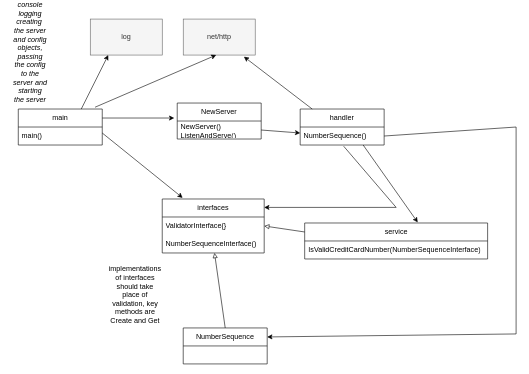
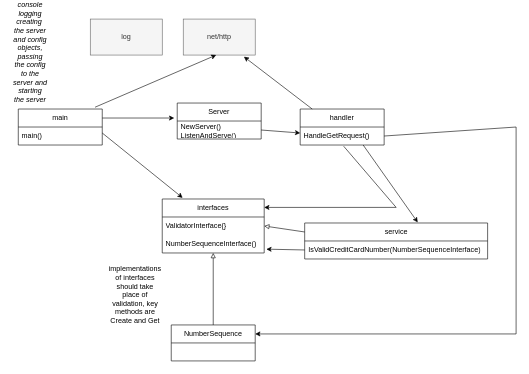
- <mxCell id="22" value="" style="endArrow=classic;html=1;rounded=0;entryX=0.25;entryY=1;entryDx=0;entryDy=0;exitX=0.75;exitY=0;exitDx=0;exitDy=0;" parent="1" source="2" target="21" edge="1"><mxGeometry width="50" height="50" relative="1" as="geometry"><mxPoint x="310" y="150" as="sourcePoint" /><mxPoint x="460" y="100" as="targetPoint" /></mxGeometry></mxCell>
- <mxCell id="27" value="NewServer" style="swimlane;fontStyle=0;childLayout=stackLayout;horizontal=1;startSize=30;horizontalStack=0;resizeParent=1;resizeParentMax=0;resizeLast=0;collapsible=1;marginBottom=0;whiteSpace=wrap;html=1;" vertex="1" parent="1"><mxGeometry x="295" y="160" width="140" height="60" as="geometry" /></mxCell>
+ <mxCell id="27" value="Server" style="swimlane;fontStyle=0;childLayout=stackLayout;horizontal=1;startSize=30;horizontalStack=0;resizeParent=1;resizeParentMax=0;resizeLast=0;collapsible=1;marginBottom=0;whiteSpace=wrap;html=1;" vertex="1" parent="1"><mxGeometry x="295" y="160" width="140" height="60" as="geometry" /></mxCell>
- <mxCell id="9" value="NumberSequence()" style="text;strokeColor=none;fillColor=none;align=left;verticalAlign=middle;spacingLeft=4;spacingRight=4;overflow=hidden;points=[[0,0.5],[1,0.5]];portConstraint=eastwest;rotatable=0;whiteSpace=wrap;html=1;" parent="8" vertex="1"><mxGeometry y="30" width="140" height="30" as="geometry" /></mxCell>
+ <mxCell id="9" value="HandleGetRequest()" style="text;strokeColor=none;fillColor=none;align=left;verticalAlign=middle;spacingLeft=4;spacingRight=4;overflow=hidden;points=[[0,0.5],[1,0.5]];portConstraint=eastwest;rotatable=0;whiteSpace=wrap;html=1;" parent="8" vertex="1"><mxGeometry y="30" width="140" height="30" as="geometry" /></mxCell>
+ <mxCell id="15" value="" style="endArrow=classic;html=1;rounded=0;exitX=0;exitY=0.5;exitDx=0;exitDy=0;entryX=1.021;entryY=0.788;entryDx=0;entryDy=0;entryPerimeter=0;" parent="1" source="11" target="7" edge="1"><mxGeometry width="50" height="50" relative="1" as="geometry"><mxPoint x="260" y="600" as="sourcePoint" /><mxPoint x="310" y="550" as="targetPoint" /></mxGeometry></mxCell>
- <mxCell id="14" value="NumberSequence" style="swimlane;fontStyle=0;childLayout=stackLayout;horizontal=1;startSize=30;horizontalStack=0;resizeParent=1;resizeParentMax=0;resizeLast=0;collapsible=1;marginBottom=0;whiteSpace=wrap;html=1;" parent="1" vertex="1"><mxGeometry x="305" y="535" width="140" height="60" as="geometry" /></mxCell>
+ <mxCell id="14" value="NumberSequence" style="swimlane;fontStyle=0;childLayout=stackLayout;horizontal=1;startSize=30;horizontalStack=0;resizeParent=1;resizeParentMax=0;resizeLast=0;collapsible=1;marginBottom=0;whiteSpace=wrap;html=1;" parent="1" vertex="1"><mxGeometry x="285" y="530" width="140" height="60" as="geometry" /></mxCell>
